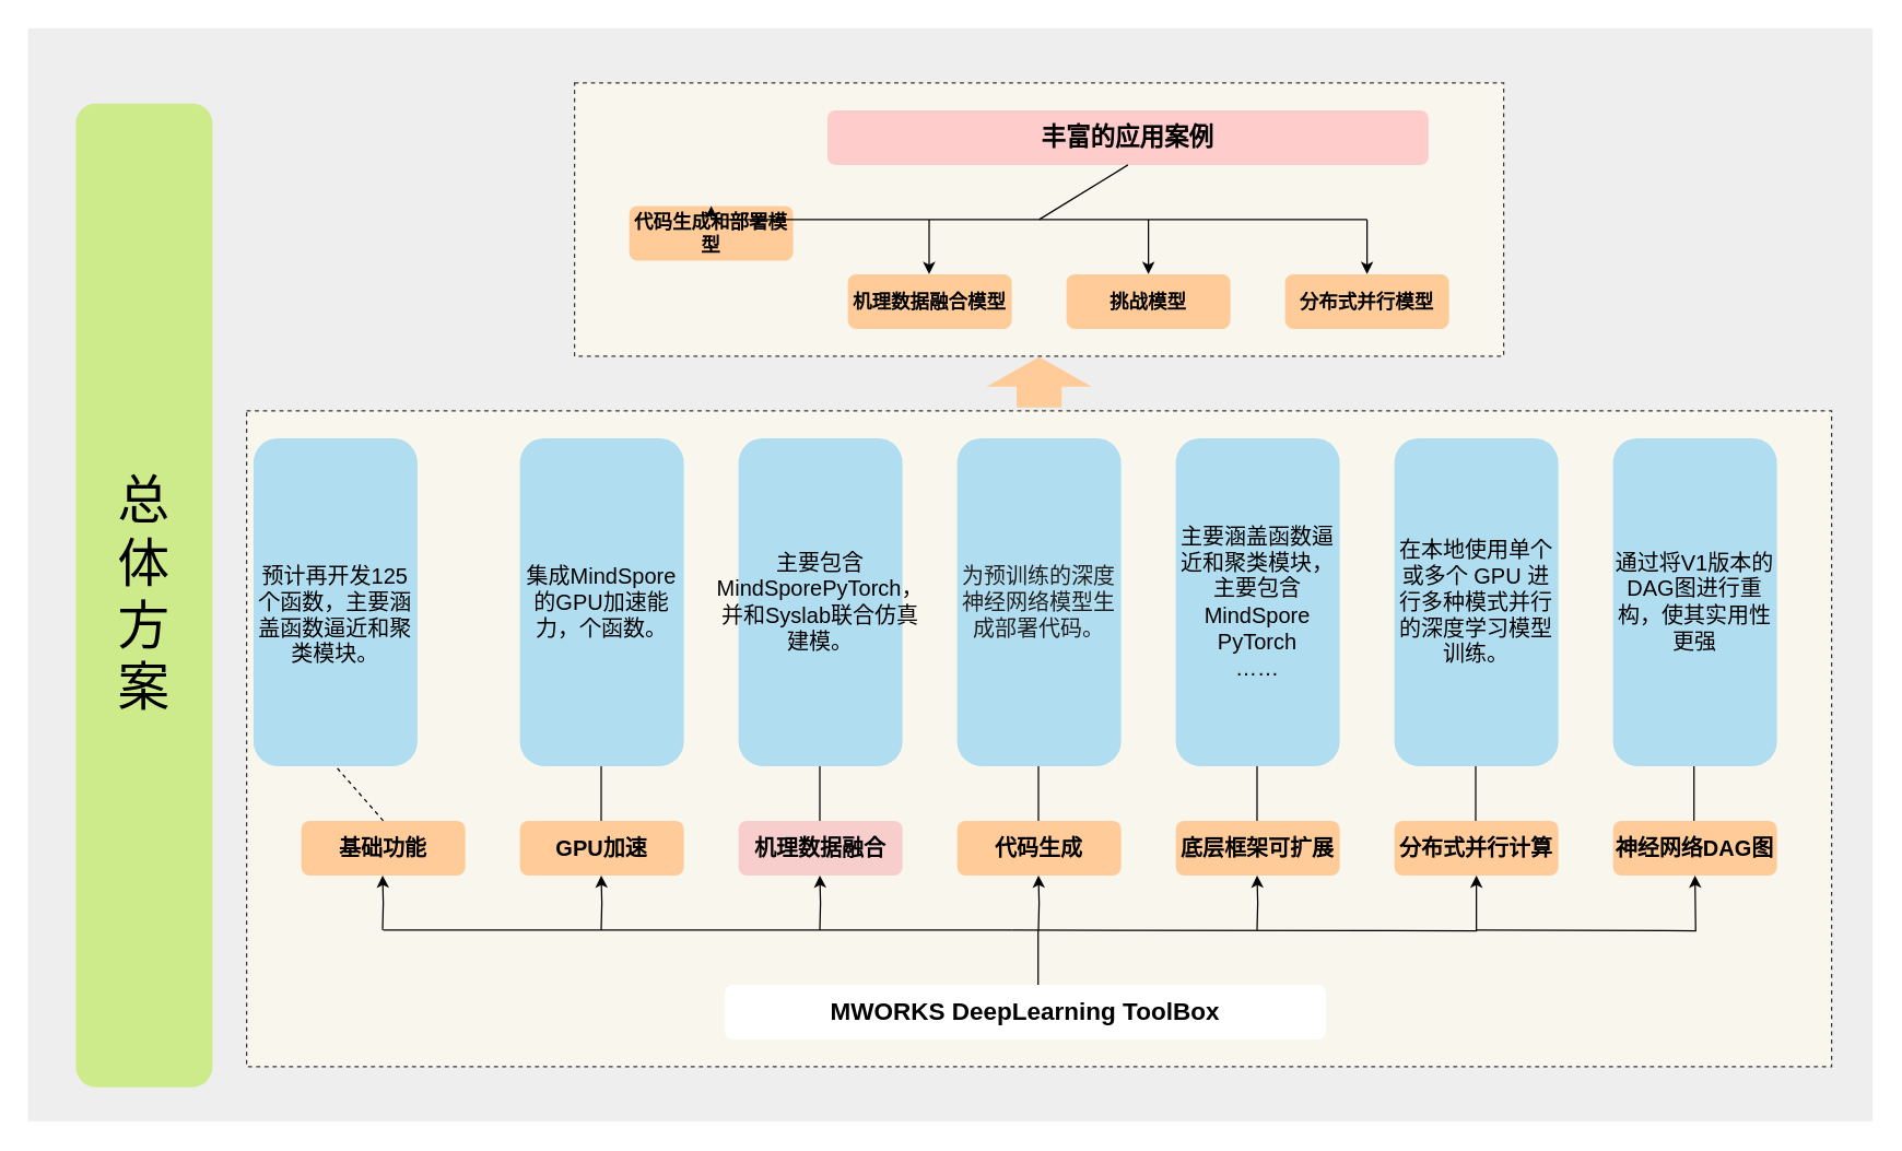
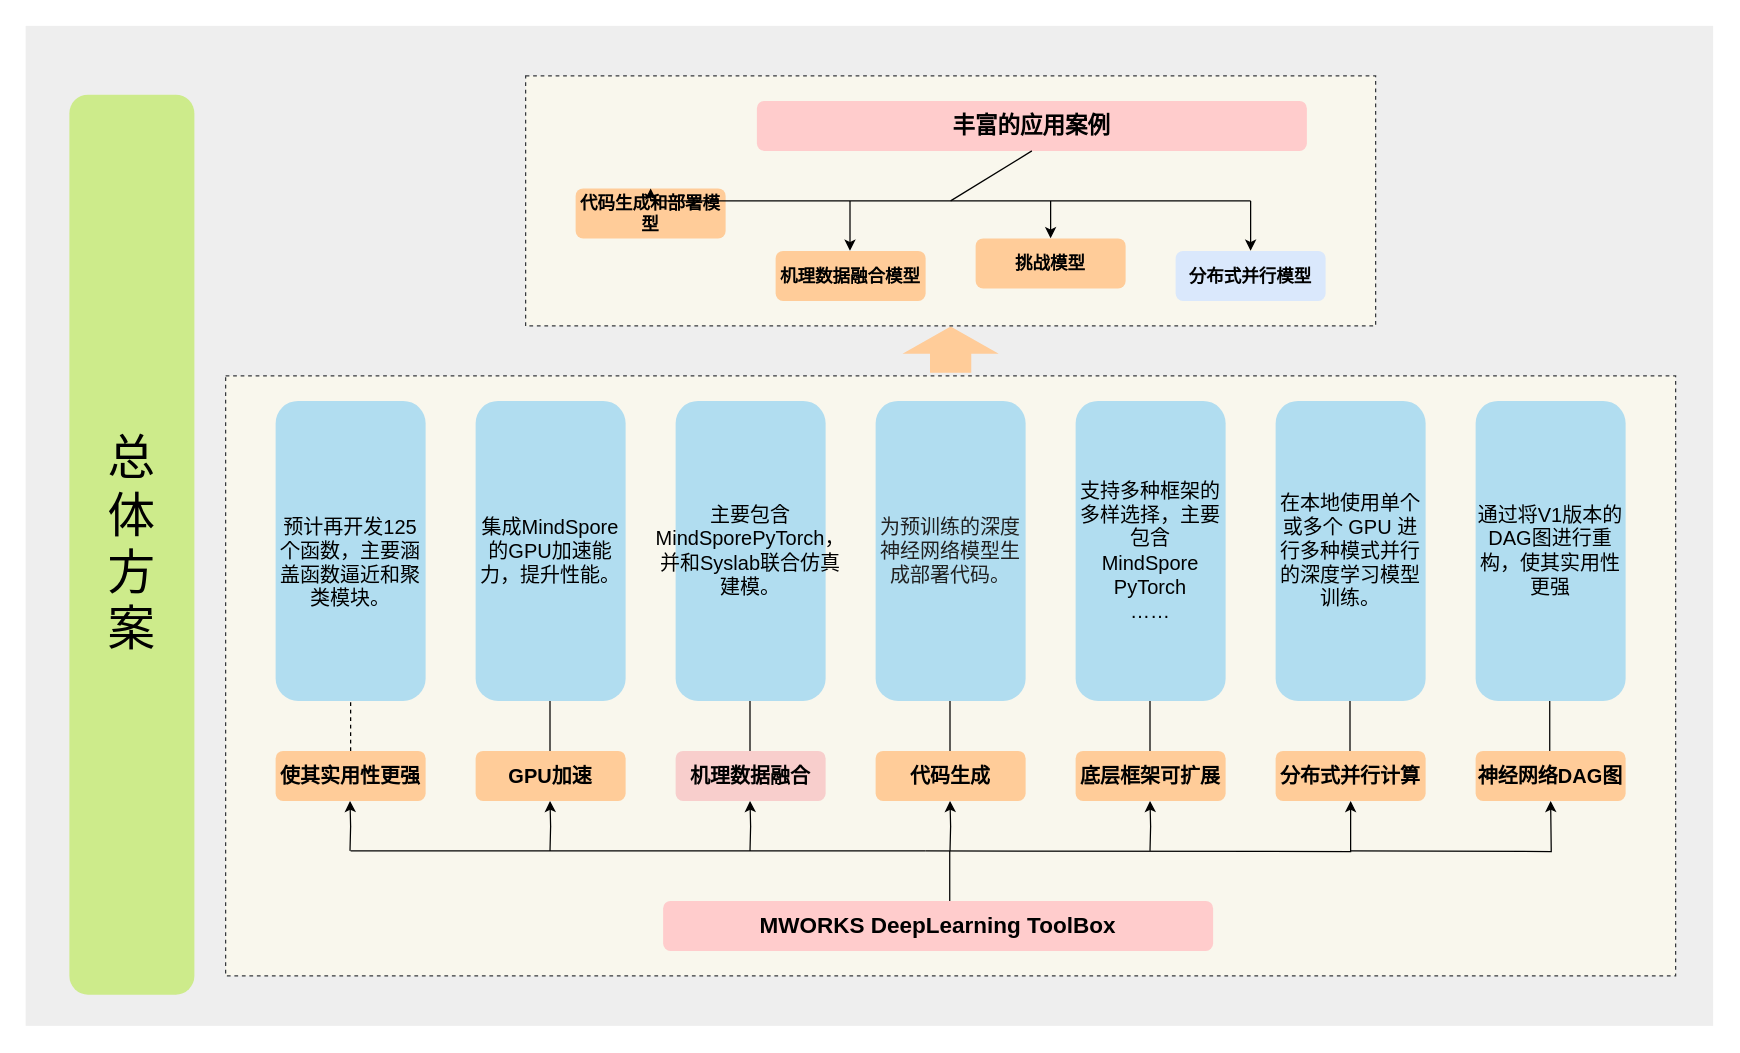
- <mxCell id="41" value="挑战模型" style="rounded=1;whiteSpace=wrap;html=1;fontSize=14;fillColor=#ffcc99;strokeColor=none;fontStyle=1" parent="1" vertex="1"><mxGeometry x="780" y="200" width="120" height="40" as="geometry" /></mxCell>
+ <mxCell id="41" value="挑战模型" style="rounded=1;whiteSpace=wrap;html=1;fontSize=14;fillColor=#ffcc99;strokeColor=none;fontStyle=1" parent="1" vertex="1"><mxGeometry x="780" y="190" width="120" height="40" as="geometry" /></mxCell>
- <mxCell id="42" value="分布式并行模型" style="rounded=1;whiteSpace=wrap;html=1;fontSize=14;fillColor=#ffcc99;strokeColor=none;fontStyle=1" parent="1" vertex="1"><mxGeometry x="940" y="200" width="120" height="40" as="geometry" /></mxCell>
+ <mxCell id="42" value="分布式并行模型" style="rounded=1;whiteSpace=wrap;html=1;fontSize=14;fillColor=#dae8fc;strokeColor=none;fontStyle=1;" parent="1" vertex="1"><mxGeometry x="940" y="200" width="120" height="40" as="geometry" /></mxCell>
- <mxCell id="20" value="&lt;br style=&quot;font-size: 16px;&quot;&gt;预计再开发125个函数，主要涵盖函数逼近和聚类模块。" style="rounded=1;whiteSpace=wrap;html=1;fontSize=16;fillColor=#b1ddf0;strokeColor=none;" parent="1" vertex="1"><mxGeometry x="185" y="320" width="120" height="240" as="geometry" /></mxCell>
+ <mxCell id="20" value="&lt;br style=&quot;font-size: 16px;&quot;&gt;预计再开发125个函数，主要涵盖函数逼近和聚类模块。" style="rounded=1;whiteSpace=wrap;html=1;fontSize=16;fillColor=#b1ddf0;strokeColor=none;" parent="1" vertex="1"><mxGeometry x="220" y="320" width="120" height="240" as="geometry" /></mxCell>
- <mxCell id="21" value="集成MindSpore的GPU加速能力，个函数。" style="rounded=1;whiteSpace=wrap;html=1;fontSize=16;fillColor=#b1ddf0;strokeColor=none;" parent="1" vertex="1"><mxGeometry x="380" y="320" width="120" height="240" as="geometry" /></mxCell>
+ <mxCell id="21" value="集成MindSpore的GPU加速能力，提升性能。" style="rounded=1;whiteSpace=wrap;html=1;fontSize=16;fillColor=#b1ddf0;strokeColor=none;" parent="1" vertex="1"><mxGeometry x="380" y="320" width="120" height="240" as="geometry" /></mxCell>
- <mxCell id="19" value="主要涵盖函数逼近和聚类模块，主要包含&lt;br style=&quot;font-size: 16px;&quot;&gt;MindSpore&lt;br style=&quot;font-size: 16px;&quot;&gt;PyTorch&lt;br style=&quot;font-size: 16px;&quot;&gt;……" style="rounded=1;whiteSpace=wrap;html=1;fontSize=16;fillColor=#b1ddf0;strokeColor=none;" parent="1" vertex="1"><mxGeometry x="860" y="320" width="120" height="240" as="geometry" /></mxCell>
+ <mxCell id="19" value="支持多种框架的多样选择，主要包含&lt;br style=&quot;font-size: 16px;&quot;&gt;MindSpore&lt;br style=&quot;font-size: 16px;&quot;&gt;PyTorch&lt;br style=&quot;font-size: 16px;&quot;&gt;……" style="rounded=1;whiteSpace=wrap;html=1;fontSize=16;fillColor=#b1ddf0;strokeColor=none;" parent="1" vertex="1"><mxGeometry x="860" y="320" width="120" height="240" as="geometry" /></mxCell>
- <mxCell id="5" value="基础功能" style="rounded=1;whiteSpace=wrap;html=1;fontSize=16;fillColor=#ffcc99;strokeColor=none;fontStyle=1" parent="1" vertex="1"><mxGeometry x="220" y="600" width="120" height="40" as="geometry" /></mxCell>
+ <mxCell id="5" value="使其实用性更强" style="rounded=1;whiteSpace=wrap;html=1;fontSize=16;fillColor=#ffcc99;strokeColor=none;fontStyle=1" parent="1" vertex="1"><mxGeometry x="220" y="600" width="120" height="40" as="geometry" /></mxCell>
- <mxCell id="4" value="&lt;b&gt;MWORKS DeepLearning ToolBox&lt;/b&gt;" style="rounded=1;whiteSpace=wrap;html=1;fontSize=18;fillColor=#ffffff;strokeColor=none;" parent="1" vertex="1"><mxGeometry x="530" y="720" width="440" height="40" as="geometry" /></mxCell>
+ <mxCell id="4" value="&lt;b&gt;MWORKS DeepLearning ToolBox&lt;/b&gt;" style="rounded=1;whiteSpace=wrap;html=1;fontSize=18;fillColor=#ffcccc;strokeColor=none;" parent="1" vertex="1"><mxGeometry x="530" y="720" width="440" height="40" as="geometry" /></mxCell>
